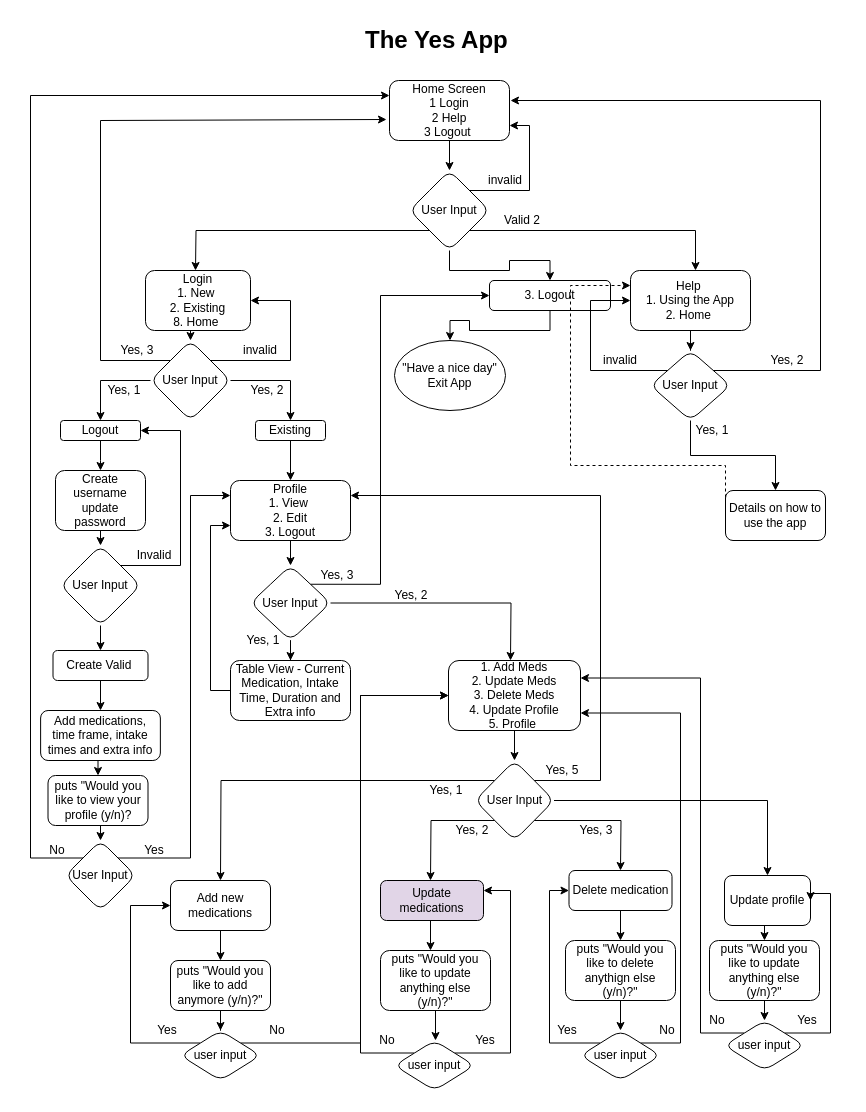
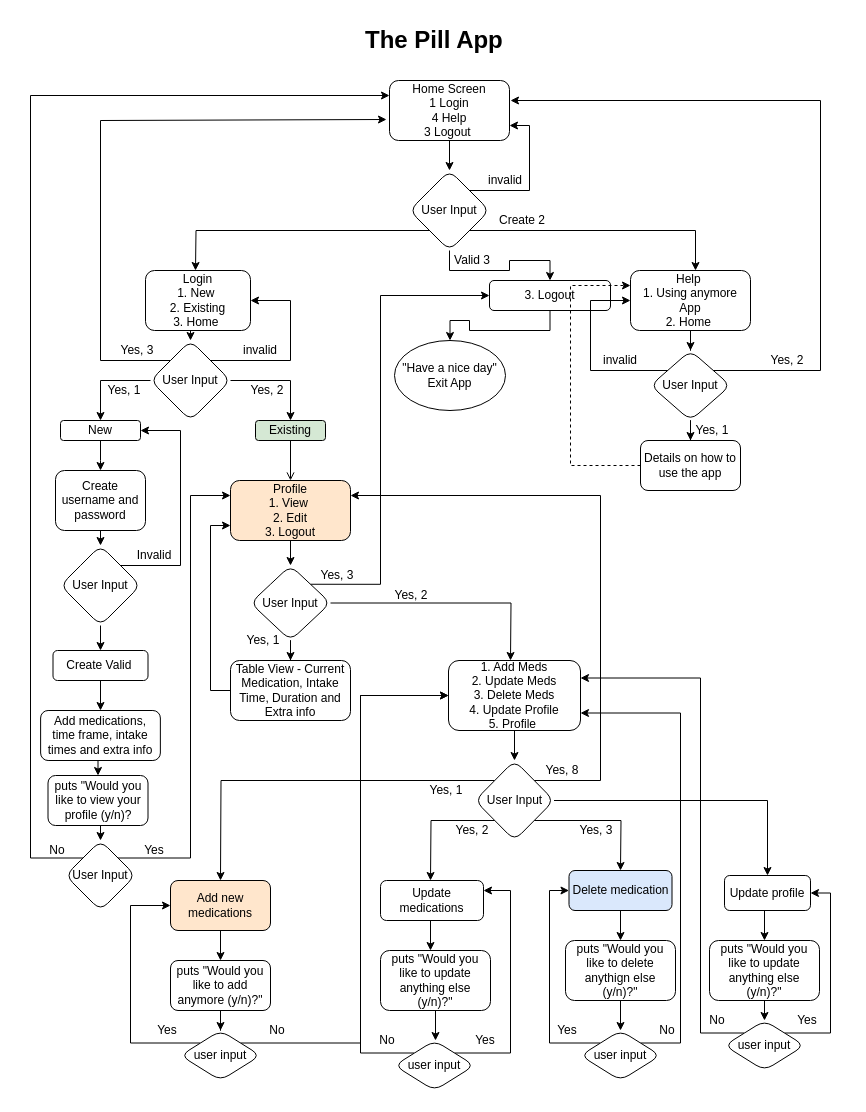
- <mxCell id="2" value="&lt;h1&gt;The Yes App&lt;/h1&gt;&lt;p&gt;&lt;br&gt;&lt;/p&gt;" style="text;html=1;strokeColor=none;fillColor=none;spacing=5;spacingTop=-20;whiteSpace=wrap;overflow=hidden;rounded=0;" vertex="1" parent="1"><mxGeometry x="360" y="20" width="190" height="40" as="geometry" /></mxCell>
+ <mxCell id="2" value="&lt;h1&gt;The Pill App&lt;/h1&gt;&lt;p&gt;&lt;br&gt;&lt;/p&gt;" style="text;html=1;strokeColor=none;fillColor=none;spacing=5;spacingTop=-20;whiteSpace=wrap;overflow=hidden;rounded=0;" vertex="1" parent="1"><mxGeometry x="360" y="20" width="190" height="40" as="geometry" /></mxCell>
- <mxCell id="4" value="Home Screen&lt;br&gt;1 Login&lt;br&gt;2 Help&lt;br&gt;3 Logout&amp;nbsp;" style="rounded=1;whiteSpace=wrap;html=1;" vertex="1" parent="1"><mxGeometry x="389" y="80" width="120" height="60" as="geometry" /></mxCell>
+ <mxCell id="4" value="Home Screen&lt;br&gt;1 Login&lt;br&gt;4 Help&lt;br&gt;3 Logout&amp;nbsp;" style="rounded=1;whiteSpace=wrap;html=1;" vertex="1" parent="1"><mxGeometry x="389" y="80" width="120" height="60" as="geometry" /></mxCell>
- <mxCell id="19" value="Valid 2" style="text;html=1;strokeColor=none;fillColor=none;align=center;verticalAlign=middle;whiteSpace=wrap;rounded=0;" vertex="1" parent="1"><mxGeometry x="485" y="210" width="74" height="20" as="geometry" /></mxCell>
+ <mxCell id="19" value="Create 2" style="text;html=1;strokeColor=none;fillColor=none;align=center;verticalAlign=middle;whiteSpace=wrap;rounded=0;" vertex="1" parent="1"><mxGeometry x="485" y="210" width="74" height="20" as="geometry" /></mxCell>
+ <mxCell id="18" value="Valid 3" style="text;html=1;strokeColor=none;fillColor=none;align=center;verticalAlign=middle;whiteSpace=wrap;rounded=0;" vertex="1" parent="1"><mxGeometry x="435" y="250" width="74" height="20" as="geometry" /></mxCell>
- <mxCell id="17" value="&lt;font style=&quot;font-size: 12px ; line-height: 60%&quot;&gt;Login&lt;br&gt;1. New&amp;nbsp;&lt;br&gt;2. Existing&lt;br&gt;8. Home&amp;nbsp;&lt;br&gt;&lt;/font&gt;" style="whiteSpace=wrap;html=1;rounded=1;" vertex="1" parent="1"><mxGeometry x="145" y="270" width="105" height="60" as="geometry" /></mxCell>
+ <mxCell id="17" value="&lt;font style=&quot;font-size: 12px ; line-height: 60%&quot;&gt;Login&lt;br&gt;1. New&amp;nbsp;&lt;br&gt;2. Existing&lt;br&gt;3. Home&amp;nbsp;&lt;br&gt;&lt;/font&gt;" style="whiteSpace=wrap;html=1;rounded=1;" vertex="1" parent="1"><mxGeometry x="145" y="270" width="105" height="60" as="geometry" /></mxCell>
- <mxCell id="12" value="Help&amp;nbsp;&lt;br&gt;1. Using the App&lt;br&gt;2. Home&amp;nbsp;" style="whiteSpace=wrap;html=1;rounded=1;" vertex="1" parent="1"><mxGeometry x="630" y="270" width="120" height="60" as="geometry" /></mxCell>
+ <mxCell id="12" value="Help&amp;nbsp;&lt;br&gt;1. Using anymore App&lt;br&gt;2. Home&amp;nbsp;" style="whiteSpace=wrap;html=1;rounded=1;" vertex="1" parent="1"><mxGeometry x="630" y="270" width="120" height="60" as="geometry" /></mxCell>
- <mxCell id="27" value="Logout" style="whiteSpace=wrap;html=1;rounded=1;" vertex="1" parent="1"><mxGeometry x="60" y="420" width="80" height="20" as="geometry" /></mxCell>
+ <mxCell id="27" value="New" style="whiteSpace=wrap;html=1;rounded=1;" vertex="1" parent="1"><mxGeometry x="60" y="420" width="80" height="20" as="geometry" /></mxCell>
- <mxCell id="36" value="Existing" style="whiteSpace=wrap;html=1;rounded=1;" vertex="1" parent="1"><mxGeometry x="255" y="420" width="70" height="20" as="geometry" /></mxCell>
+ <mxCell id="36" value="Existing" style="whiteSpace=wrap;html=1;rounded=1;fillColor=#d5e8d4;" vertex="1" parent="1"><mxGeometry x="255" y="420" width="70" height="20" as="geometry" /></mxCell>
- <mxCell id="35" style="edgeStyle=orthogonalEdgeStyle;rounded=0;orthogonalLoop=1;jettySize=auto;html=1;exitX=0.5;exitY=1;exitDx=0;exitDy=0;entryX=0.5;entryY=0;entryDx=0;entryDy=0;" edge="1" parent="1" source="36" target="47"><mxGeometry relative="1" as="geometry" /></mxCell>
+ <mxCell id="35" style="edgeStyle=orthogonalEdgeStyle;rounded=0;orthogonalLoop=1;jettySize=auto;html=1;exitX=0.5;exitY=1;exitDx=0;exitDy=0;entryX=0.5;entryY=0;entryDx=0;entryDy=0;endArrow=open;" edge="1" parent="1" source="36" target="47"><mxGeometry relative="1" as="geometry" /></mxCell>
- <mxCell id="49" value="Create username update password" style="whiteSpace=wrap;html=1;rounded=1;" vertex="1" parent="1"><mxGeometry x="55" y="470" width="90" height="60" as="geometry" /></mxCell>
+ <mxCell id="49" value="Create username and password" style="whiteSpace=wrap;html=1;rounded=1;" vertex="1" parent="1"><mxGeometry x="55" y="470" width="90" height="60" as="geometry" /></mxCell>
- <mxCell id="47" value="Profile&lt;br&gt;1. View&amp;nbsp;&lt;br&gt;2. Edit&lt;br&gt;3. Logout" style="whiteSpace=wrap;html=1;rounded=1;" vertex="1" parent="1"><mxGeometry x="230" y="480" width="120" height="60" as="geometry" /></mxCell>
+ <mxCell id="47" value="Profile&lt;br&gt;1. View&amp;nbsp;&lt;br&gt;2. Edit&lt;br&gt;3. Logout" style="whiteSpace=wrap;html=1;rounded=1;fillColor=#ffe6cc;" vertex="1" parent="1"><mxGeometry x="230" y="480" width="120" height="60" as="geometry" /></mxCell>
- <mxCell id="40" value="Details on how to use the app" style="whiteSpace=wrap;html=1;rounded=1;" vertex="1" parent="1"><mxGeometry x="725" y="490" width="100" height="50" as="geometry" /></mxCell>
+ <mxCell id="40" value="Details on how to use the app" style="whiteSpace=wrap;html=1;rounded=1;" vertex="1" parent="1"><mxGeometry x="640" y="440" width="100" height="50" as="geometry" /></mxCell>
- <mxCell id="66" value="Yes, 5" style="text;html=1;strokeColor=none;fillColor=none;align=center;verticalAlign=middle;whiteSpace=wrap;rounded=0;" vertex="1" parent="1"><mxGeometry x="525" y="760" width="74" height="20" as="geometry" /></mxCell>
+ <mxCell id="66" value="Yes, 8" style="text;html=1;strokeColor=none;fillColor=none;align=center;verticalAlign=middle;whiteSpace=wrap;rounded=0;" vertex="1" parent="1"><mxGeometry x="525" y="760" width="74" height="20" as="geometry" /></mxCell>
- <mxCell id="101" value="Delete medication" style="whiteSpace=wrap;html=1;rounded=1;" vertex="1" parent="1"><mxGeometry x="568.5" y="870" width="103" height="40" as="geometry" /></mxCell>
+ <mxCell id="101" value="Delete medication" style="whiteSpace=wrap;html=1;rounded=1;fillColor=#dae8fc;" vertex="1" parent="1"><mxGeometry x="568.5" y="870" width="103" height="40" as="geometry" /></mxCell>
- <mxCell id="85" value="Update medications" style="whiteSpace=wrap;html=1;rounded=1;fillColor=#e1d5e7;" vertex="1" parent="1"><mxGeometry x="380" y="880" width="103" height="40" as="geometry" /></mxCell>
+ <mxCell id="85" value="Update medications" style="whiteSpace=wrap;html=1;rounded=1;" vertex="1" parent="1"><mxGeometry x="380" y="880" width="103" height="40" as="geometry" /></mxCell>
- <mxCell id="111" value="Update profile" style="whiteSpace=wrap;html=1;rounded=1;" vertex="1" parent="1"><mxGeometry x="724" y="875" width="86" height="50" as="geometry" /></mxCell>
+ <mxCell id="111" value="Update profile" style="whiteSpace=wrap;html=1;rounded=1;" vertex="1" parent="1"><mxGeometry x="724" y="875" width="86" height="35" as="geometry" /></mxCell>
- <mxCell id="74" value="Add new medications" style="whiteSpace=wrap;html=1;rounded=1;" vertex="1" parent="1"><mxGeometry x="170" y="880" width="100" height="50" as="geometry" /></mxCell>
+ <mxCell id="74" value="Add new medications" style="whiteSpace=wrap;html=1;rounded=1;fillColor=#ffe6cc;" vertex="1" parent="1"><mxGeometry x="170" y="880" width="100" height="50" as="geometry" /></mxCell>
